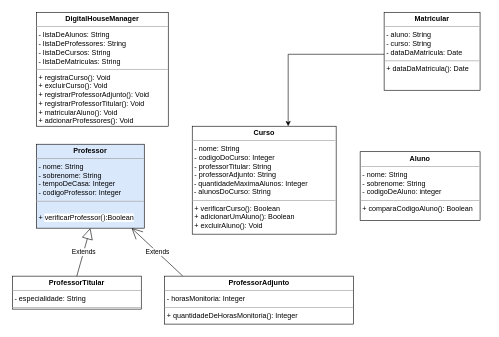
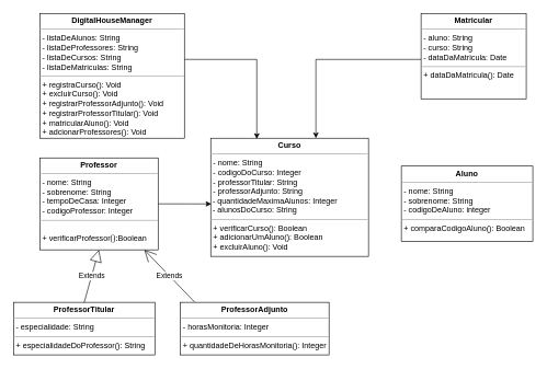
+ <mxCell id="8" style="edgeStyle=orthogonalEdgeStyle;rounded=0;orthogonalLoop=1;jettySize=auto;html=1;entryX=0.292;entryY=0.006;entryDx=0;entryDy=0;entryPerimeter=0;" edge="1" parent="1" source="9" target="2"><mxGeometry relative="1" as="geometry"><mxPoint x="390" y="199" as="targetPoint" /><Array as="points"><mxPoint x="390" y="90" /></Array></mxGeometry></mxCell>
- <mxCell id="5" value="&lt;p style=&quot;margin: 0px ; margin-top: 4px ; text-align: center&quot;&gt;&lt;b&gt;Professor&lt;/b&gt;&lt;/p&gt;&lt;hr size=&quot;1&quot;&gt;&lt;p style=&quot;margin: 0px ; margin-left: 4px&quot;&gt;- nome: String&lt;/p&gt;&lt;p style=&quot;margin: 0px ; margin-left: 4px&quot;&gt;- sobrenome: String&lt;/p&gt;&lt;p style=&quot;margin: 0px ; margin-left: 4px&quot;&gt;- tempoDeCasa: Integer&lt;/p&gt;&lt;p style=&quot;margin: 0px ; margin-left: 4px&quot;&gt;- codigoProfessor: Integer&lt;/p&gt;&lt;hr size=&quot;1&quot;&gt;&lt;p style=&quot;margin: 0px ; margin-left: 4px&quot;&gt;&lt;br&gt;&lt;/p&gt;&lt;p style=&quot;margin: 0px ; margin-left: 4px&quot;&gt;+&amp;nbsp;&lt;span style=&quot;background-color: rgb(255 , 255 , 255)&quot;&gt;verificarProfessor&lt;/span&gt;&lt;span style=&quot;font-family: &amp;#34;consolas&amp;#34; ; background-color: rgb(255 , 255 , 255)&quot;&gt;():&lt;/span&gt;&lt;span style=&quot;background-color: rgb(255 , 255 , 255)&quot;&gt;Boolean&lt;/span&gt;&lt;/p&gt;" style="verticalAlign=top;align=left;overflow=fill;fontSize=12;fontFamily=Helvetica;html=1;fillColor=#dae8fc;" parent="1" vertex="1"><mxGeometry x="60" y="240" width="180" height="140" as="geometry" /></mxCell>
+ <mxCell id="5" value="&lt;p style=&quot;margin: 0px ; margin-top: 4px ; text-align: center&quot;&gt;&lt;b&gt;Professor&lt;/b&gt;&lt;/p&gt;&lt;hr size=&quot;1&quot;&gt;&lt;p style=&quot;margin: 0px ; margin-left: 4px&quot;&gt;- nome: String&lt;/p&gt;&lt;p style=&quot;margin: 0px ; margin-left: 4px&quot;&gt;- sobrenome: String&lt;/p&gt;&lt;p style=&quot;margin: 0px ; margin-left: 4px&quot;&gt;- tempoDeCasa: Integer&lt;/p&gt;&lt;p style=&quot;margin: 0px ; margin-left: 4px&quot;&gt;- codigoProfessor: Integer&lt;/p&gt;&lt;hr size=&quot;1&quot;&gt;&lt;p style=&quot;margin: 0px ; margin-left: 4px&quot;&gt;&lt;br&gt;&lt;/p&gt;&lt;p style=&quot;margin: 0px ; margin-left: 4px&quot;&gt;+&amp;nbsp;&lt;span style=&quot;background-color: rgb(255 , 255 , 255)&quot;&gt;verificarProfessor&lt;/span&gt;&lt;span style=&quot;font-family: &amp;#34;consolas&amp;#34; ; background-color: rgb(255 , 255 , 255)&quot;&gt;():&lt;/span&gt;&lt;span style=&quot;background-color: rgb(255 , 255 , 255)&quot;&gt;Boolean&lt;/span&gt;&lt;/p&gt;" style="verticalAlign=top;align=left;overflow=fill;fontSize=12;fontFamily=Helvetica;html=1;" parent="1" vertex="1"><mxGeometry x="60" y="240" width="180" height="140" as="geometry" /></mxCell>
+ <mxCell id="4" style="edgeStyle=orthogonalEdgeStyle;rounded=0;orthogonalLoop=1;jettySize=auto;html=1;entryX=0.004;entryY=0.556;entryDx=0;entryDy=0;entryPerimeter=0;" edge="1" parent="1" source="5" target="2"><mxGeometry relative="1" as="geometry" /></mxCell>
- <mxCell id="3" value="&lt;p style=&quot;margin: 0px ; margin-top: 4px ; text-align: center&quot;&gt;&lt;b&gt;Aluno&lt;/b&gt;&lt;/p&gt;&lt;hr size=&quot;1&quot;&gt;&lt;p style=&quot;margin: 0px 0px 0px 4px&quot;&gt;- nome: String&lt;/p&gt;&lt;p style=&quot;margin: 0px 0px 0px 4px&quot;&gt;- sobrenome: String&lt;/p&gt;&lt;p style=&quot;margin: 0px 0px 0px 4px&quot;&gt;- codigoDeAluno: integer&lt;/p&gt;&lt;hr size=&quot;1&quot;&gt;&lt;p style=&quot;margin: 0px ; margin-left: 4px&quot;&gt;&lt;span&gt;+ comparaCodigoAluno(): Boolean&lt;/span&gt;&lt;br&gt;&lt;/p&gt;" style="verticalAlign=top;align=left;overflow=fill;fontSize=12;fontFamily=Helvetica;html=1;" parent="1" vertex="1"><mxGeometry x="600" y="252.5" width="200" height="115" as="geometry" /></mxCell>
+ <mxCell id="3" value="&lt;p style=&quot;margin: 0px ; margin-top: 4px ; text-align: center&quot;&gt;&lt;b&gt;Aluno&lt;/b&gt;&lt;/p&gt;&lt;hr size=&quot;1&quot;&gt;&lt;p style=&quot;margin: 0px 0px 0px 4px&quot;&gt;- nome: String&lt;/p&gt;&lt;p style=&quot;margin: 0px 0px 0px 4px&quot;&gt;- sobrenome: String&lt;/p&gt;&lt;p style=&quot;margin: 0px 0px 0px 4px&quot;&gt;- codigoDeAluno: integer&lt;/p&gt;&lt;hr size=&quot;1&quot;&gt;&lt;p style=&quot;margin: 0px ; margin-left: 4px&quot;&gt;&lt;span&gt;+ comparaCodigoAluno(): Boolean&lt;/span&gt;&lt;br&gt;&lt;/p&gt;" style="verticalAlign=top;align=left;overflow=fill;fontSize=12;fontFamily=Helvetica;html=1;" parent="1" vertex="1"><mxGeometry x="610" y="252.5" width="200" height="115" as="geometry" /></mxCell>
- <mxCell id="6" value="&lt;p style=&quot;margin: 0px ; margin-top: 4px ; text-align: center&quot;&gt;&lt;b&gt;ProfessorTitular&lt;/b&gt;&lt;/p&gt;&lt;hr size=&quot;1&quot;&gt;&lt;p style=&quot;margin: 0px 0px 0px 4px&quot;&gt;&lt;span&gt;- especialidade: String&lt;/span&gt;&lt;br&gt;&lt;/p&gt;&lt;hr size=&quot;1&quot;&gt;&lt;p style=&quot;margin: 0px ; margin-left: 4px&quot;&gt;+ especialidadeDoProfessor(): String&lt;/p&gt;" style="verticalAlign=top;align=left;overflow=fill;fontSize=12;fontFamily=Helvetica;html=1;" parent="1" vertex="1"><mxGeometry x="20" y="460" width="215" height="55" as="geometry" /></mxCell>
+ <mxCell id="6" value="&lt;p style=&quot;margin: 0px ; margin-top: 4px ; text-align: center&quot;&gt;&lt;b&gt;ProfessorTitular&lt;/b&gt;&lt;/p&gt;&lt;hr size=&quot;1&quot;&gt;&lt;p style=&quot;margin: 0px 0px 0px 4px&quot;&gt;&lt;span&gt;- especialidade: String&lt;/span&gt;&lt;br&gt;&lt;/p&gt;&lt;hr size=&quot;1&quot;&gt;&lt;p style=&quot;margin: 0px ; margin-left: 4px&quot;&gt;+ especialidadeDoProfessor(): String&lt;/p&gt;" style="verticalAlign=top;align=left;overflow=fill;fontSize=12;fontFamily=Helvetica;html=1;" parent="1" vertex="1"><mxGeometry x="20" y="460" width="215" height="80" as="geometry" /></mxCell>
- <mxCell id="7" value="&lt;p style=&quot;margin: 0px ; margin-top: 4px ; text-align: center&quot;&gt;&lt;b&gt;ProfessorAdjunto&lt;/b&gt;&lt;/p&gt;&lt;hr size=&quot;1&quot;&gt;&lt;p style=&quot;margin: 0px 0px 0px 4px&quot;&gt;&lt;span&gt;- horasMonitoria: Integer&lt;/span&gt;&lt;br&gt;&lt;/p&gt;&lt;hr size=&quot;1&quot;&gt;&lt;p style=&quot;margin: 0px ; margin-left: 4px&quot;&gt;+ quantidadeDeHorasMonitoria(): Integer&lt;/p&gt;" style="verticalAlign=top;align=left;overflow=fill;fontSize=12;fontFamily=Helvetica;html=1;" vertex="1" parent="1"><mxGeometry x="274" y="460" width="315" height="80" as="geometry" /></mxCell>
+ <mxCell id="7" value="&lt;p style=&quot;margin: 0px ; margin-top: 4px ; text-align: center&quot;&gt;&lt;b&gt;ProfessorAdjunto&lt;/b&gt;&lt;/p&gt;&lt;hr size=&quot;1&quot;&gt;&lt;p style=&quot;margin: 0px 0px 0px 4px&quot;&gt;&lt;span&gt;- horasMonitoria: Integer&lt;/span&gt;&lt;br&gt;&lt;/p&gt;&lt;hr size=&quot;1&quot;&gt;&lt;p style=&quot;margin: 0px ; margin-left: 4px&quot;&gt;+ quantidadeDeHorasMonitoria(): Integer&lt;/p&gt;" style="verticalAlign=top;align=left;overflow=fill;fontSize=12;fontFamily=Helvetica;html=1;" vertex="1" parent="1"><mxGeometry x="274" y="460" width="226" height="80" as="geometry" /></mxCell>
